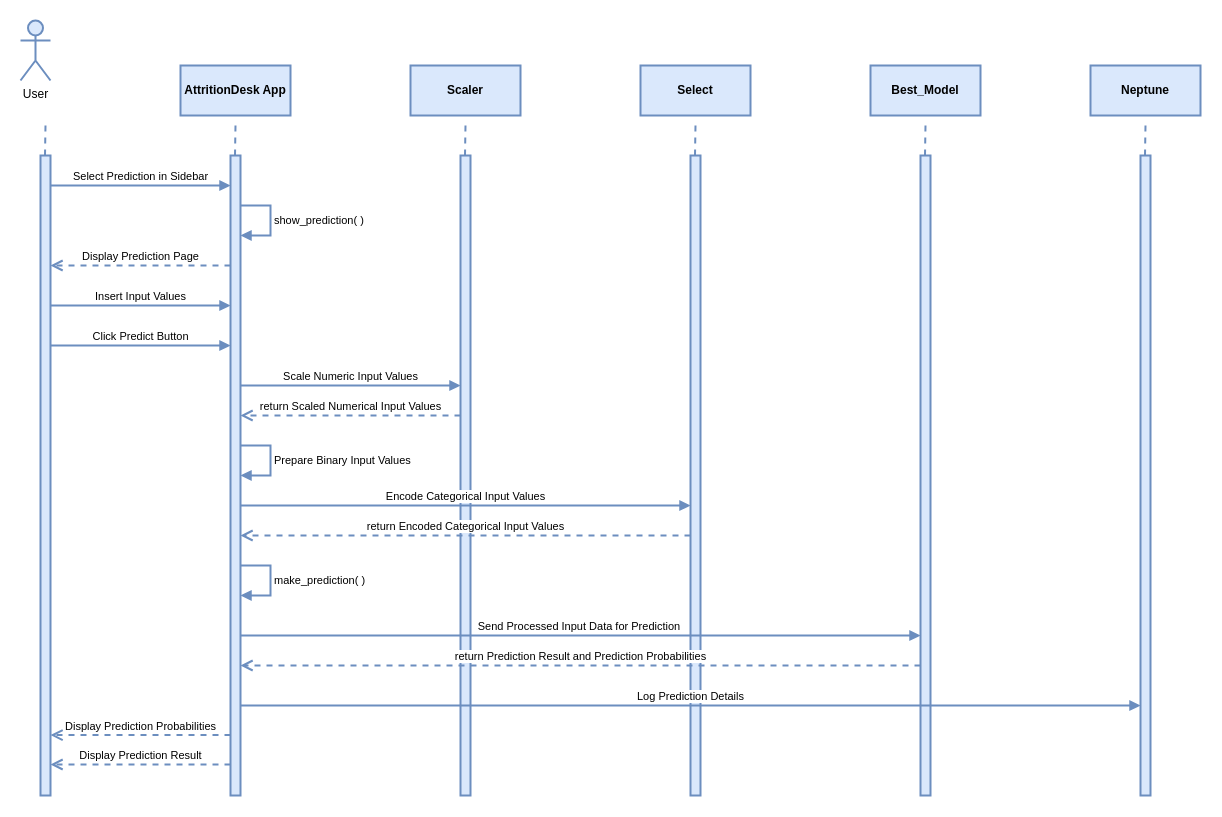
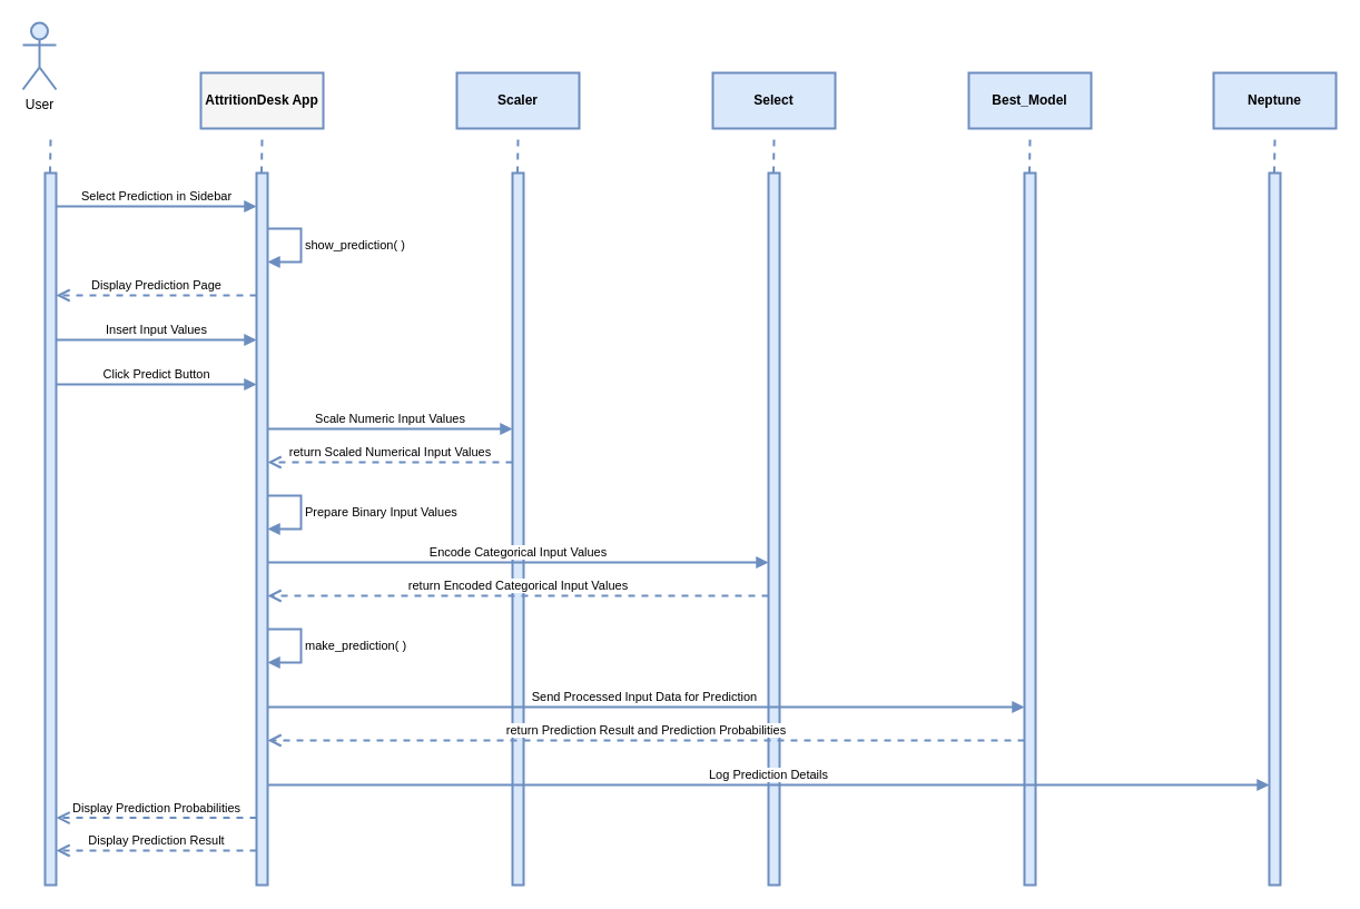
- <mxCell id="3" value="AttritionDesk App" style="html=1;whiteSpace=wrap;fillColor=#dae8fc;strokeColor=#6c8ebf;strokeWidth=2;fontStyle=1" vertex="1" parent="1"><mxGeometry x="180" y="65" width="110" height="50" as="geometry" /></mxCell>
+ <mxCell id="3" value="AttritionDesk App" style="html=1;whiteSpace=wrap;fillColor=#f5f5f5;strokeColor=#6c8ebf;strokeWidth=2;fontStyle=1;" vertex="1" parent="1"><mxGeometry x="180" y="65" width="110" height="50" as="geometry" /></mxCell>
